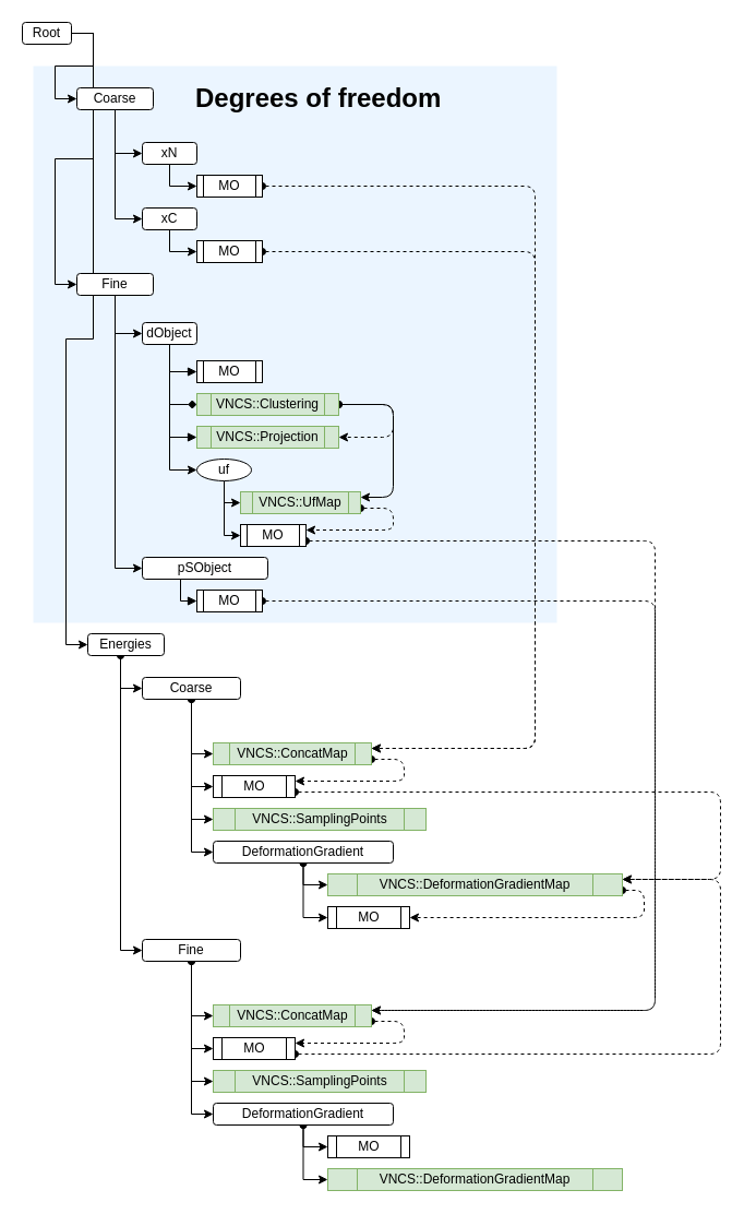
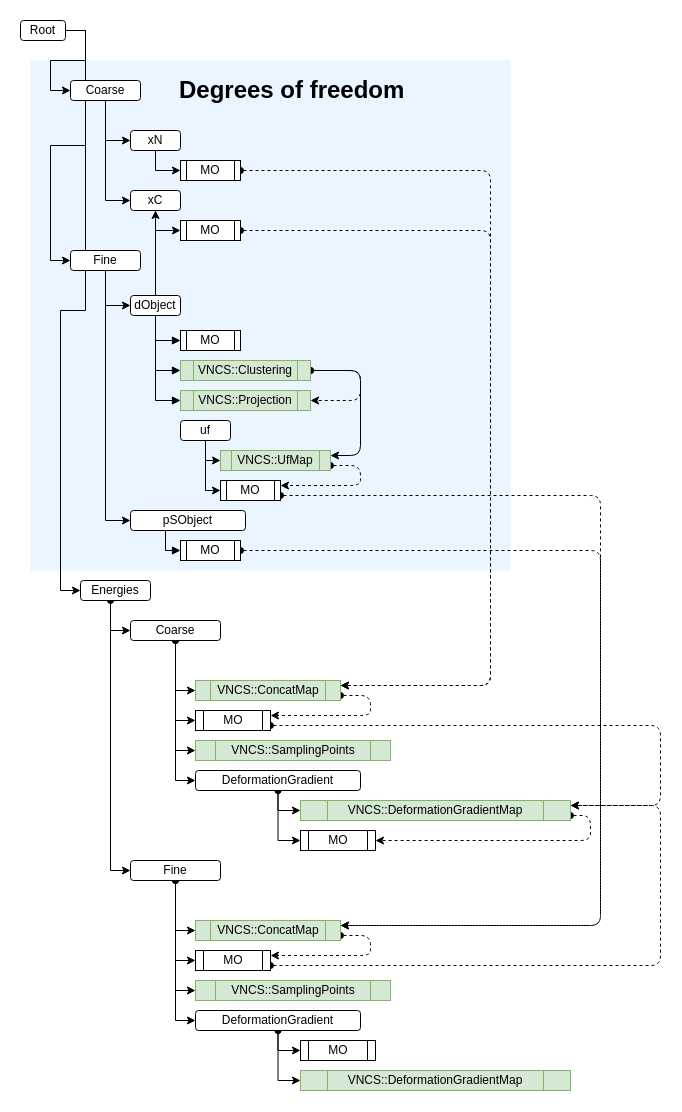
- <mxCell id="12" style="edgeStyle=orthogonalEdgeStyle;rounded=0;orthogonalLoop=1;jettySize=auto;html=1;entryX=0;entryY=0.5;entryDx=0;entryDy=0;startArrow=none;startFill=0;endArrow=diamond;endFill=1;" parent="1" source="15" target="34" edge="1"><mxGeometry relative="1" as="geometry" /></mxCell>
+ <mxCell id="12" style="edgeStyle=orthogonalEdgeStyle;rounded=0;orthogonalLoop=1;jettySize=auto;html=1;entryX=0;entryY=0.5;entryDx=0;entryDy=0;startArrow=none;startFill=0;endArrow=block;endFill=1;" parent="1" source="15" target="34" edge="1"><mxGeometry relative="1" as="geometry" /></mxCell>
- <mxCell id="14" style="edgeStyle=orthogonalEdgeStyle;rounded=0;orthogonalLoop=1;jettySize=auto;html=1;entryX=0;entryY=0.5;entryDx=0;entryDy=0;" parent="1" source="15" target="51" edge="1"><mxGeometry relative="1" as="geometry" /></mxCell>
+ <mxCell id="14" style="edgeStyle=orthogonalEdgeStyle;rounded=0;orthogonalLoop=1;jettySize=auto;html=1;" parent="1" source="15" target="10" edge="1"><mxGeometry relative="1" as="geometry" /></mxCell>
- <mxCell id="51" value="uf" style="ellipse;whiteSpace=wrap;html=1;" parent="1" vertex="1"><mxGeometry x="180" y="420" width="50" height="20" as="geometry" /></mxCell>
+ <mxCell id="51" value="uf" style="rounded=1;whiteSpace=wrap;html=1;" parent="1" vertex="1"><mxGeometry x="180" y="420" width="50" height="20" as="geometry" /></mxCell>
